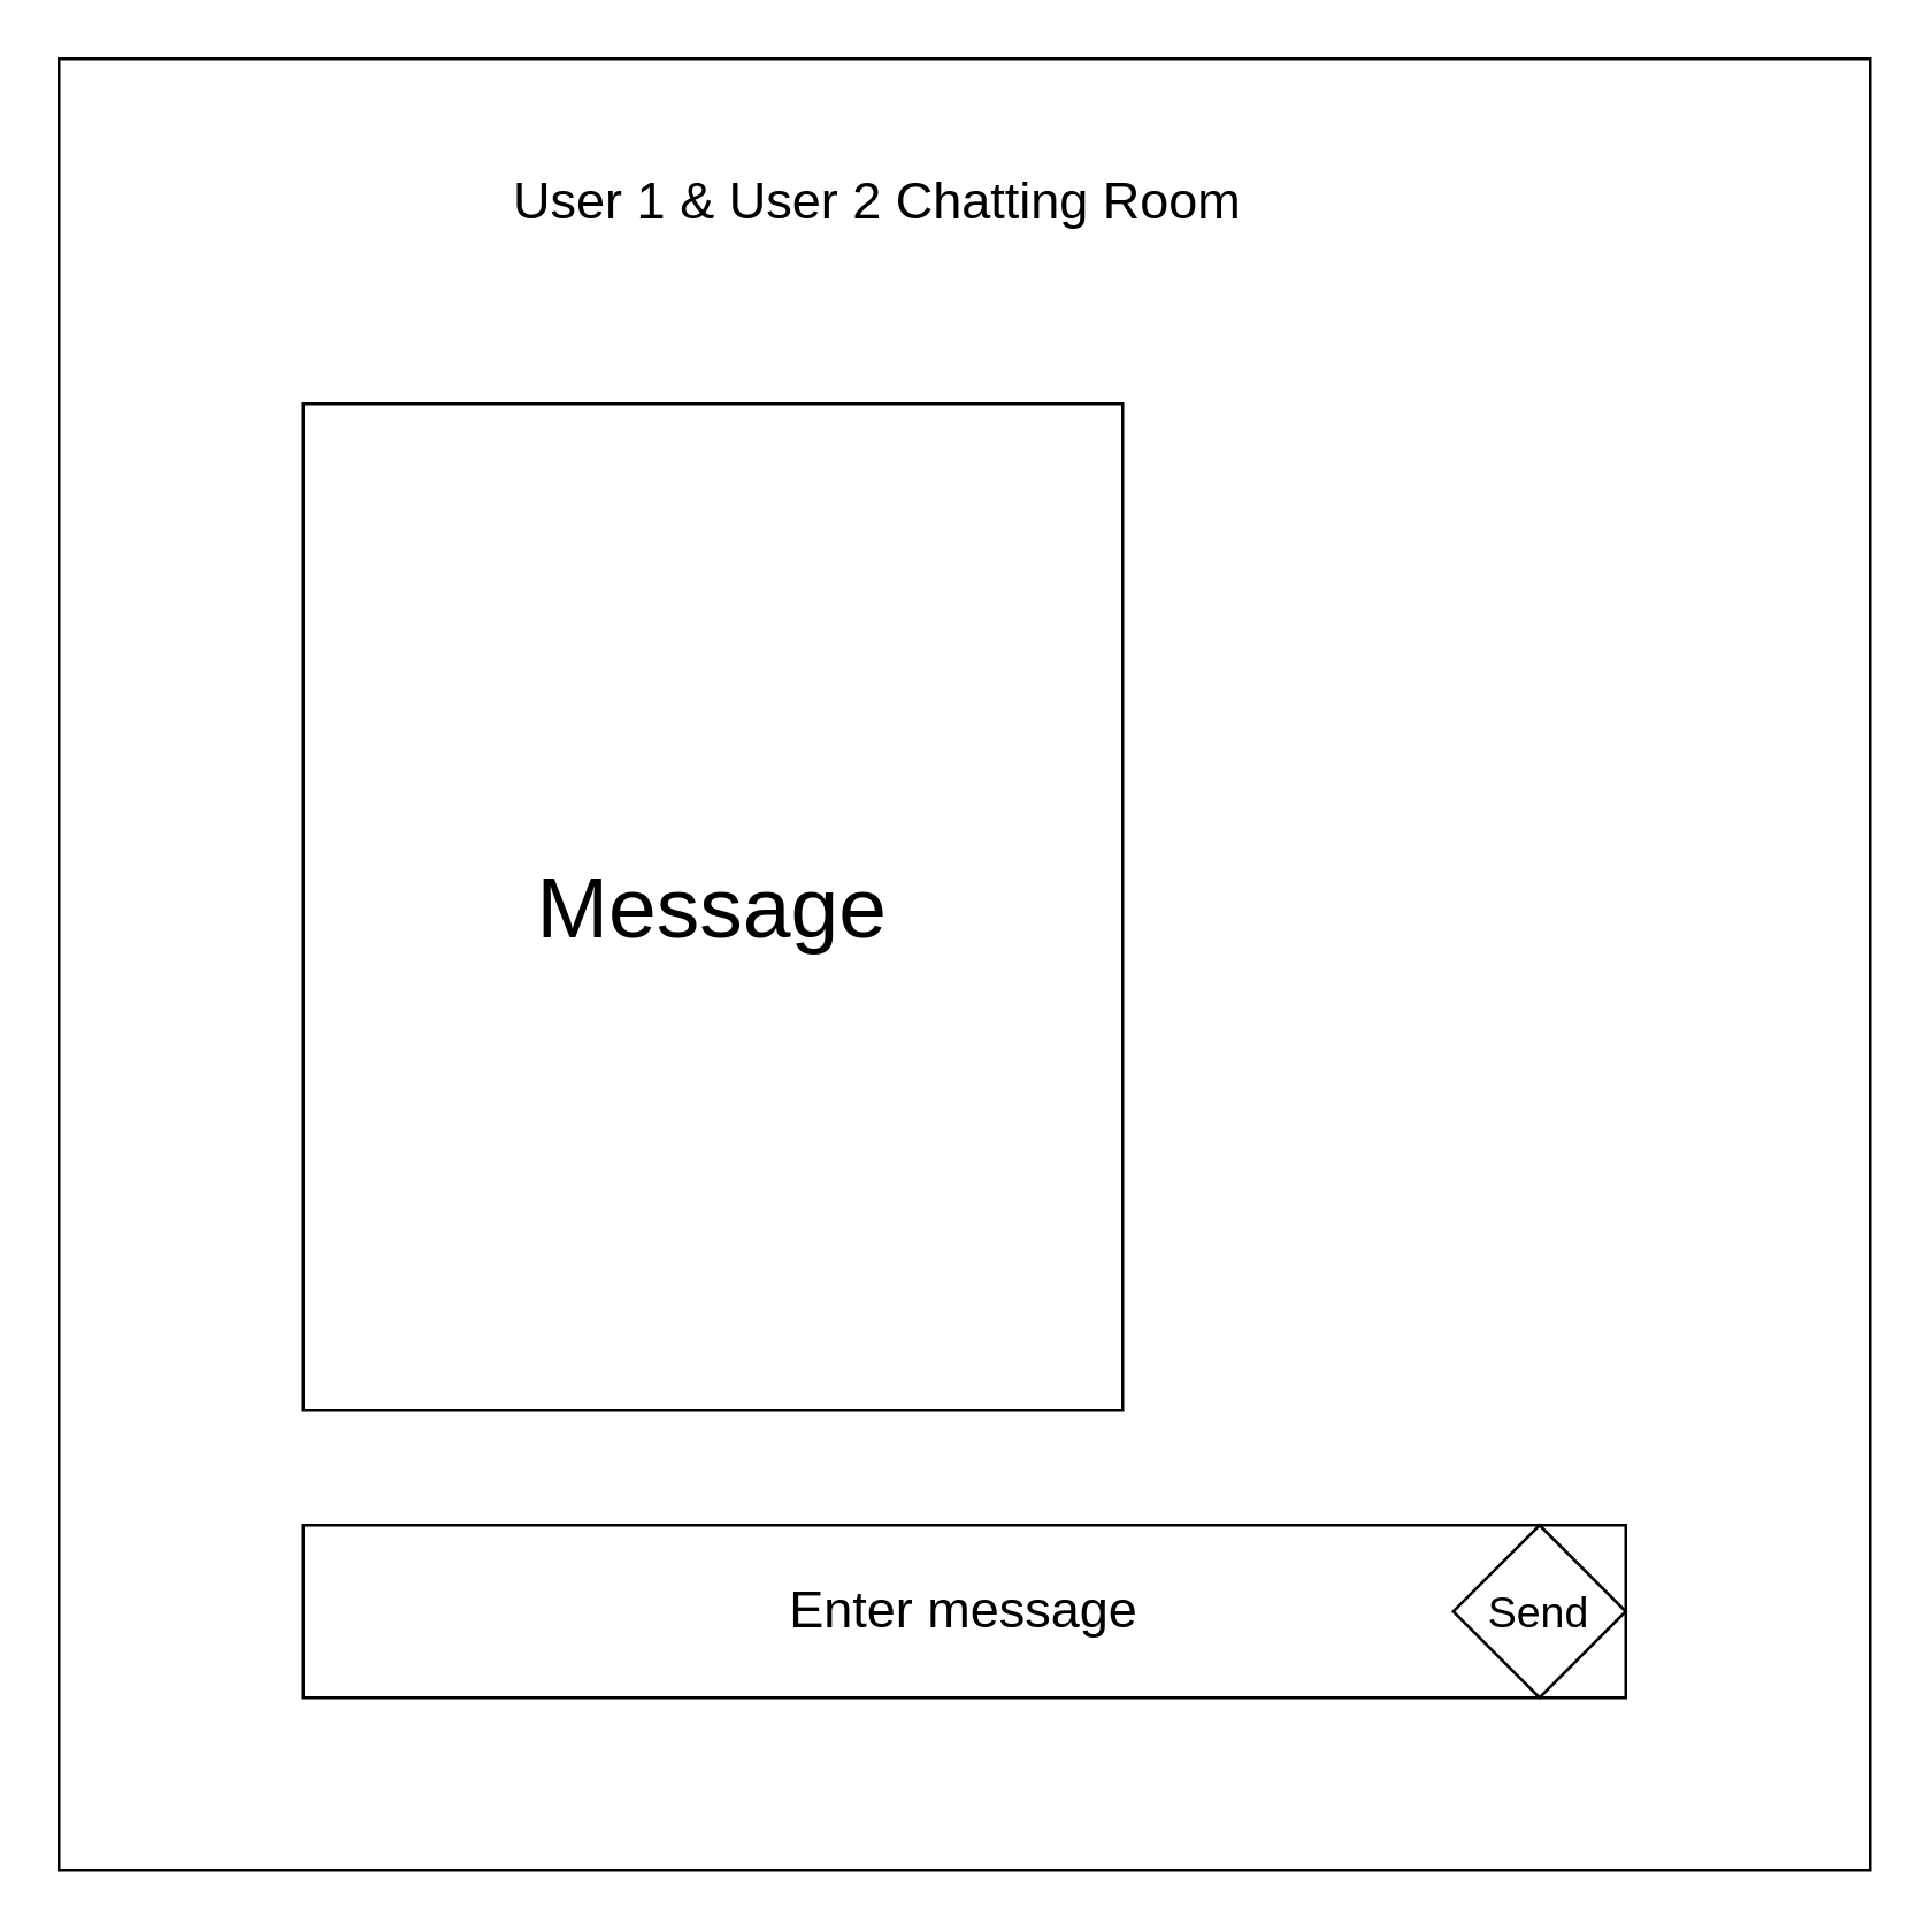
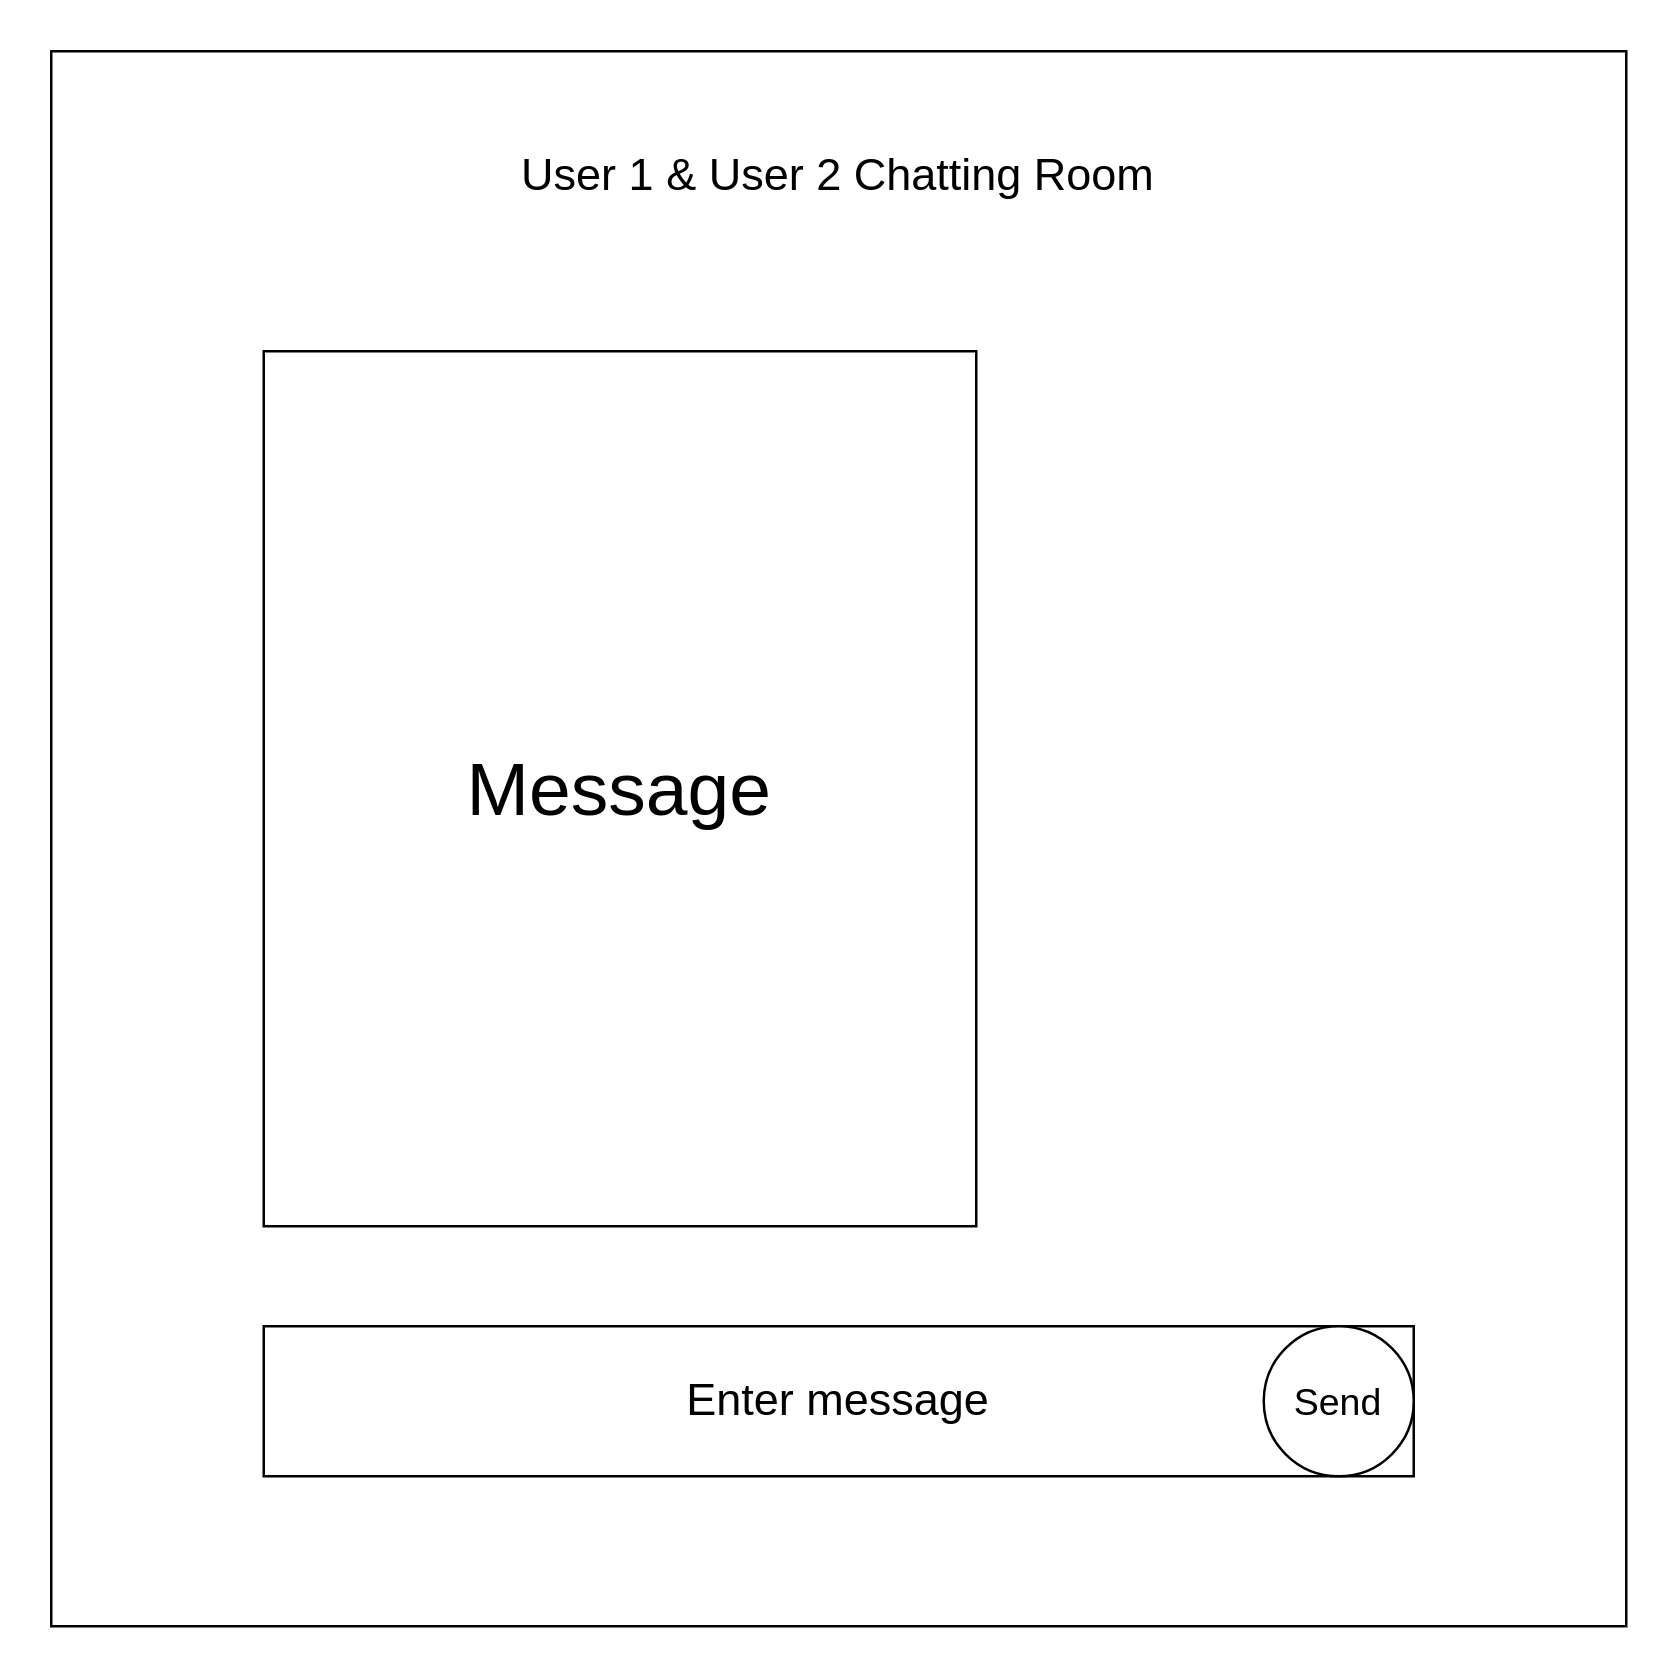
- <mxCell id="3" value="&lt;font style=&quot;font-size: 18px&quot;&gt;User 1 &amp;amp; User 2 Chatting Room&lt;/font&gt;" style="text;html=1;strokeColor=none;fillColor=none;align=center;verticalAlign=middle;whiteSpace=wrap;rounded=0;" parent="1" vertex="1"><mxGeometry x="65" y="30" width="480" height="80" as="geometry" /></mxCell>
+ <mxCell id="3" value="&lt;font style=&quot;font-size: 18px&quot;&gt;User 1 &amp;amp; User 2 Chatting Room&lt;/font&gt;" style="text;html=1;strokeColor=none;fillColor=none;align=center;verticalAlign=middle;whiteSpace=wrap;rounded=0;" parent="1" vertex="1"><mxGeometry x="95" y="30" width="480" height="80" as="geometry" /></mxCell>
- <mxCell id="6" value="&lt;font style=&quot;font-size: 15px&quot;&gt;Send&lt;/font&gt;" style="rhombus;whiteSpace=wrap;html=1;aspect=fixed;" parent="1" vertex="1"><mxGeometry x="505" y="530" width="60" height="60" as="geometry" /></mxCell>
+ <mxCell id="6" value="&lt;font style=&quot;font-size: 15px&quot;&gt;Send&lt;/font&gt;" style="ellipse;whiteSpace=wrap;html=1;aspect=fixed;" parent="1" vertex="1"><mxGeometry x="505" y="530" width="60" height="60" as="geometry" /></mxCell>
